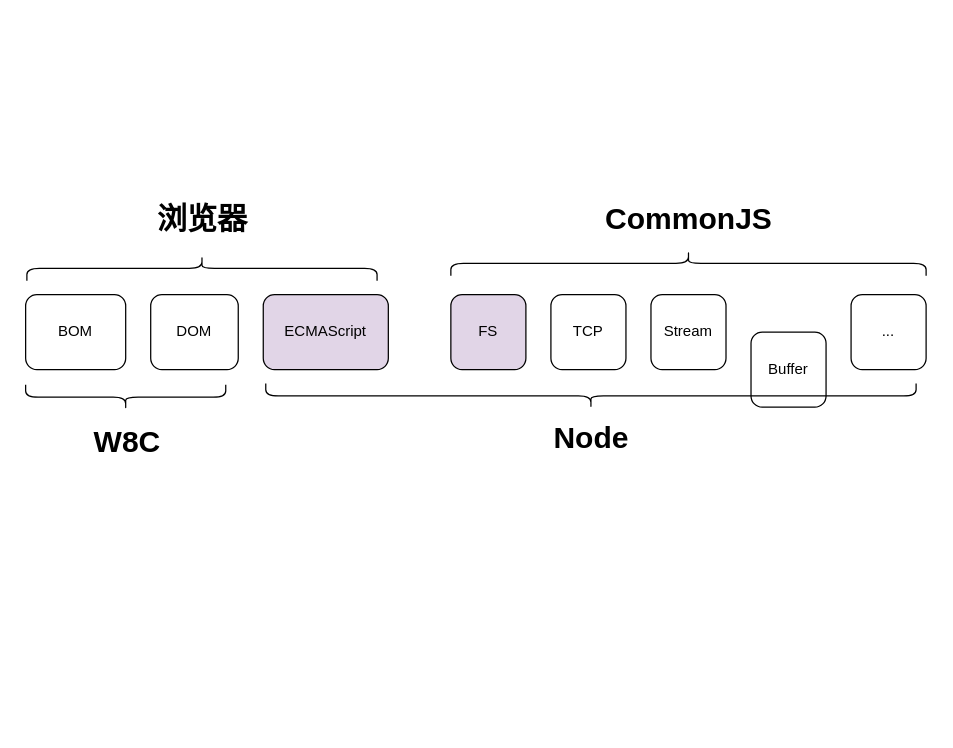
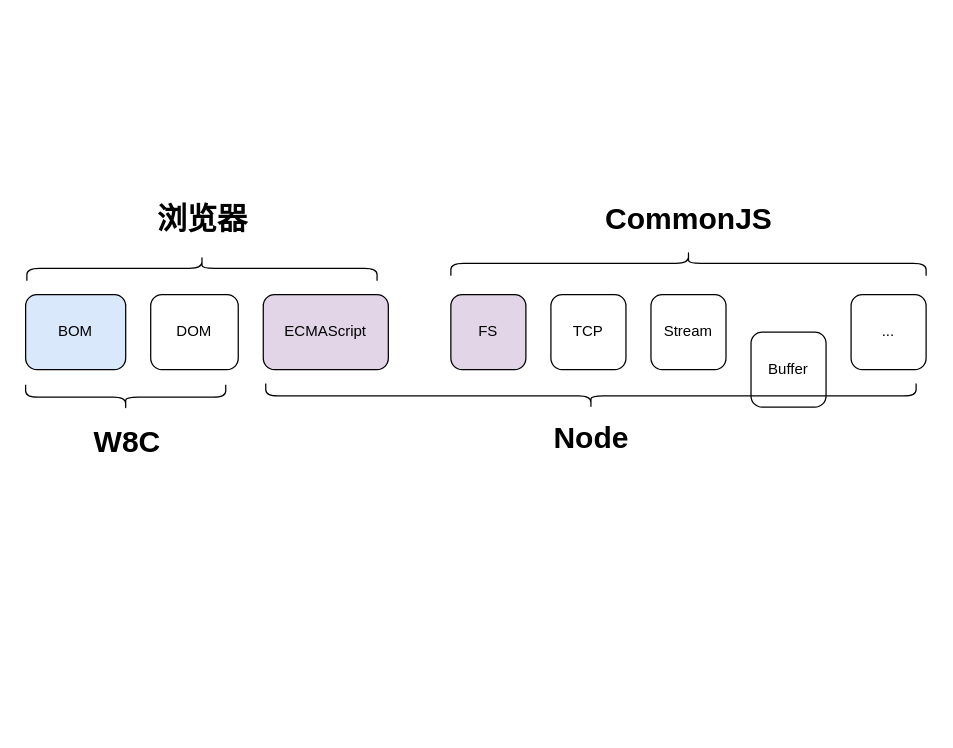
- <mxCell id="2" value="BOM" style="rounded=1;whiteSpace=wrap;html=1;" vertex="1" parent="1"><mxGeometry x="20" y="235" width="80" height="60" as="geometry" /></mxCell>
+ <mxCell id="2" value="BOM" style="rounded=1;whiteSpace=wrap;html=1;fillColor=#dae8fc;" vertex="1" parent="1"><mxGeometry x="20" y="235" width="80" height="60" as="geometry" /></mxCell>
